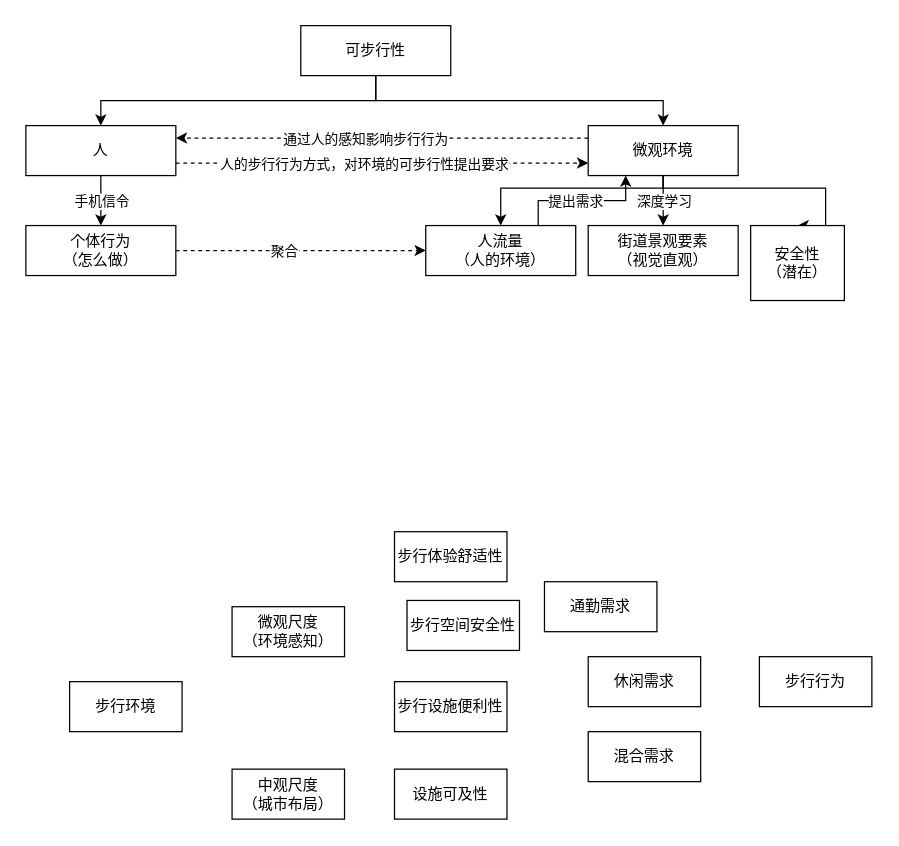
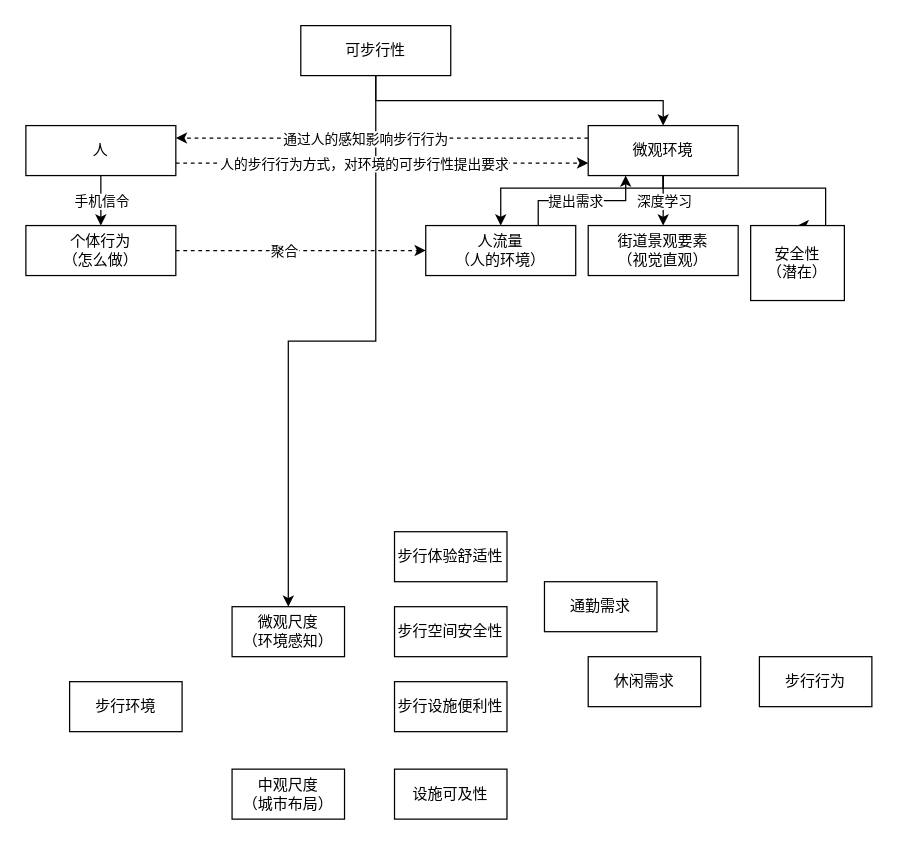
- <mxCell id="2" style="edgeStyle=orthogonalEdgeStyle;html=1;exitX=0.5;exitY=1;exitDx=0;exitDy=0;entryX=0.5;entryY=0;entryDx=0;entryDy=0;rounded=0;" parent="1" source="4" target="9" edge="1"><mxGeometry relative="1" as="geometry" /></mxCell>
+ <mxCell id="2" style="edgeStyle=orthogonalEdgeStyle;html=1;exitX=0.5;exitY=1;exitDx=0;exitDy=0;rounded=0;" parent="1" source="4" target="26" edge="1"><mxGeometry relative="1" as="geometry" /></mxCell>
- <mxCell id="30" value="步行空间安全性" style="rounded=0;whiteSpace=wrap;html=1;" parent="1" vertex="1"><mxGeometry x="325" y="480" width="90" height="40" as="geometry" /></mxCell>
+ <mxCell id="30" value="步行空间安全性" style="rounded=0;whiteSpace=wrap;html=1;" parent="1" vertex="1"><mxGeometry x="315" y="485" width="90" height="40" as="geometry" /></mxCell>
- <mxCell id="35" value="混合需求" style="rounded=0;whiteSpace=wrap;html=1;" parent="1" vertex="1"><mxGeometry x="470" y="585" width="90" height="40" as="geometry" /></mxCell>
